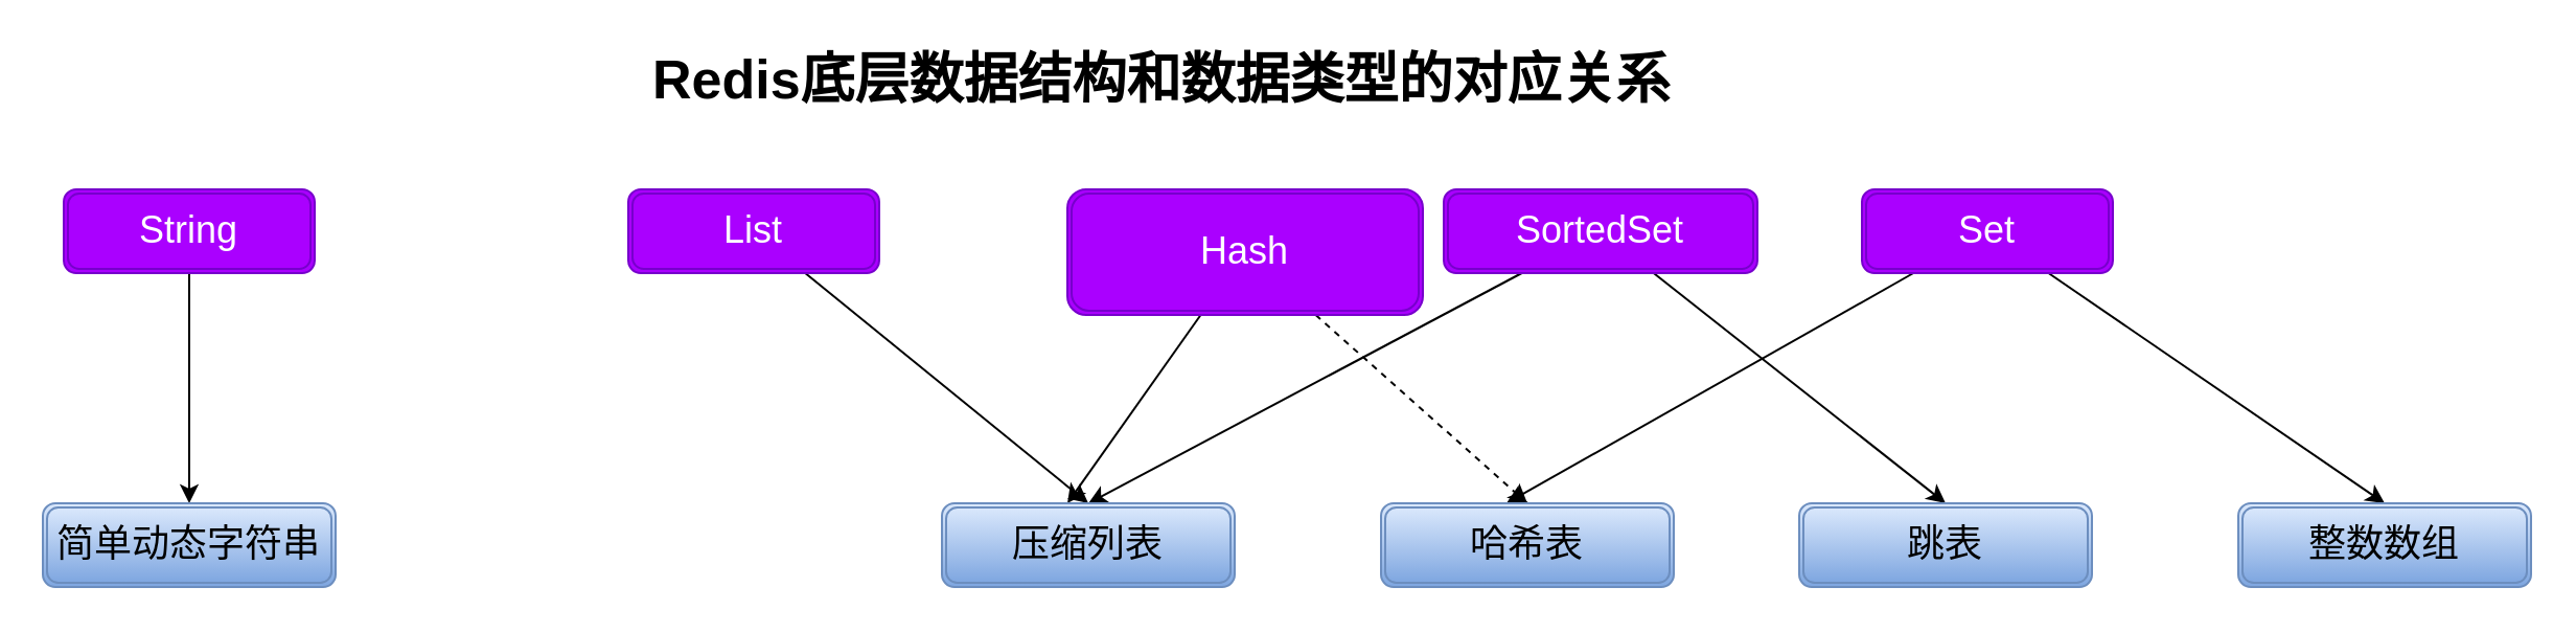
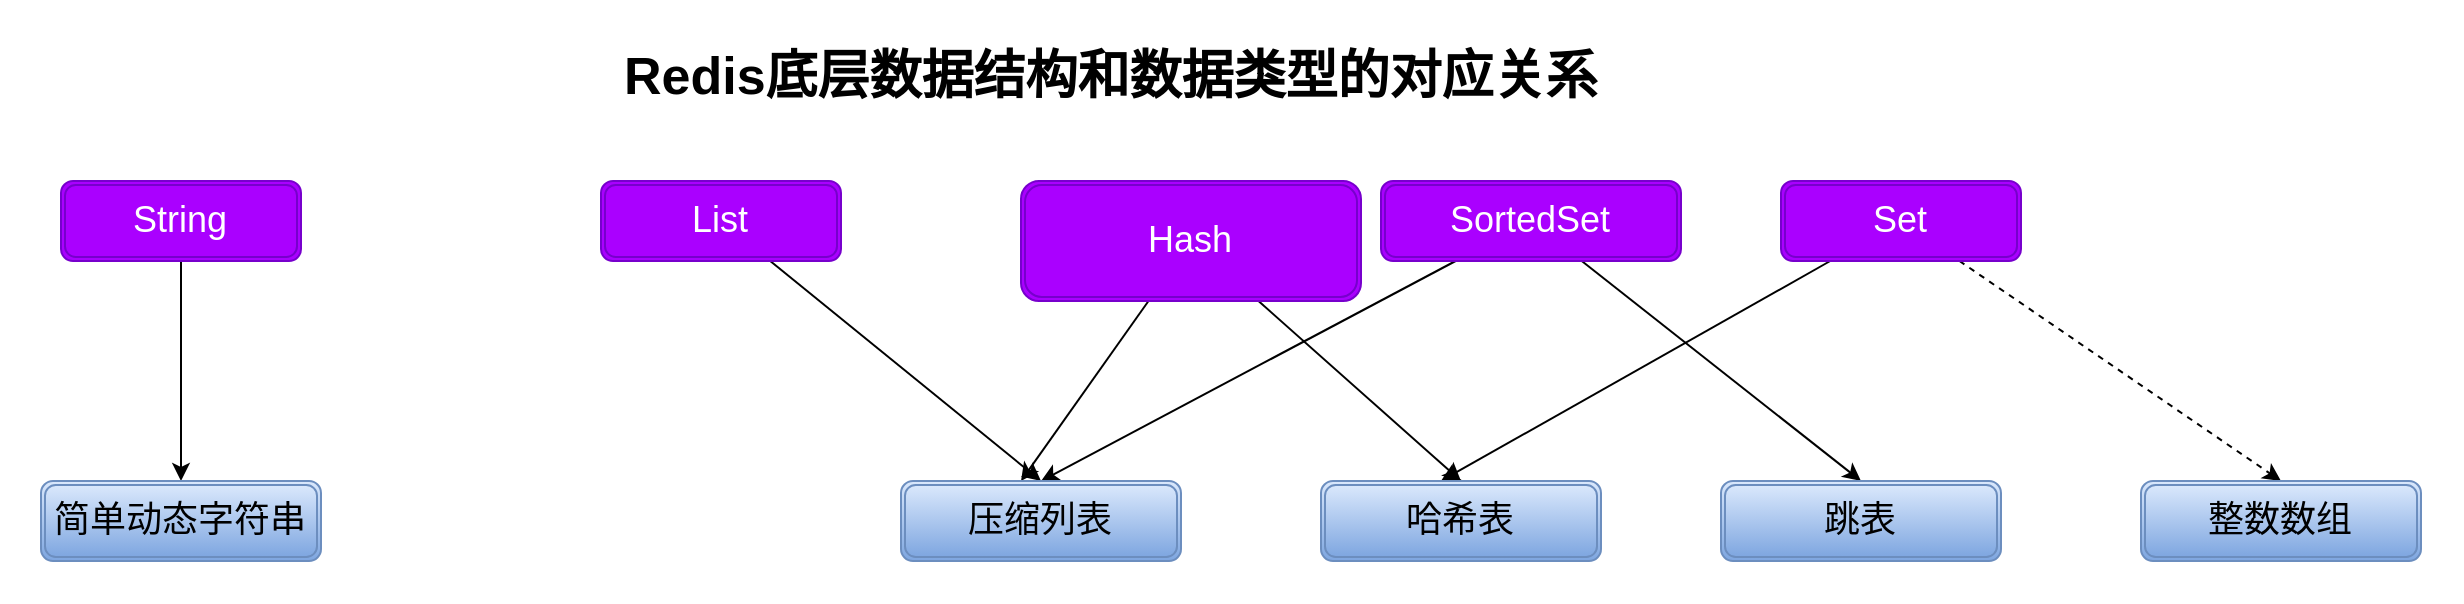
- <mxCell id="13" style="edgeStyle=none;rounded=0;orthogonalLoop=1;jettySize=auto;html=1;entryX=0.5;entryY=0;entryDx=0;entryDy=0;" edge="1" parent="1" source="14" target="19"><mxGeometry relative="1" as="geometry" /></mxCell>
+ <mxCell id="13" style="edgeStyle=none;rounded=0;orthogonalLoop=1;jettySize=auto;html=1;entryX=0.5;entryY=0;entryDx=0;entryDy=0;dashed=1;" edge="1" parent="1" source="14" target="19"><mxGeometry relative="1" as="geometry" /></mxCell>
- <mxCell id="7" style="edgeStyle=none;rounded=0;orthogonalLoop=1;jettySize=auto;html=1;entryX=0.5;entryY=0;entryDx=0;entryDy=0;dashed=1;" edge="1" parent="1" source="8" target="17"><mxGeometry relative="1" as="geometry" /></mxCell>
+ <mxCell id="7" style="edgeStyle=none;rounded=0;orthogonalLoop=1;jettySize=auto;html=1;entryX=0.5;entryY=0;entryDx=0;entryDy=0;" edge="1" parent="1" source="8" target="17"><mxGeometry relative="1" as="geometry" /></mxCell>
